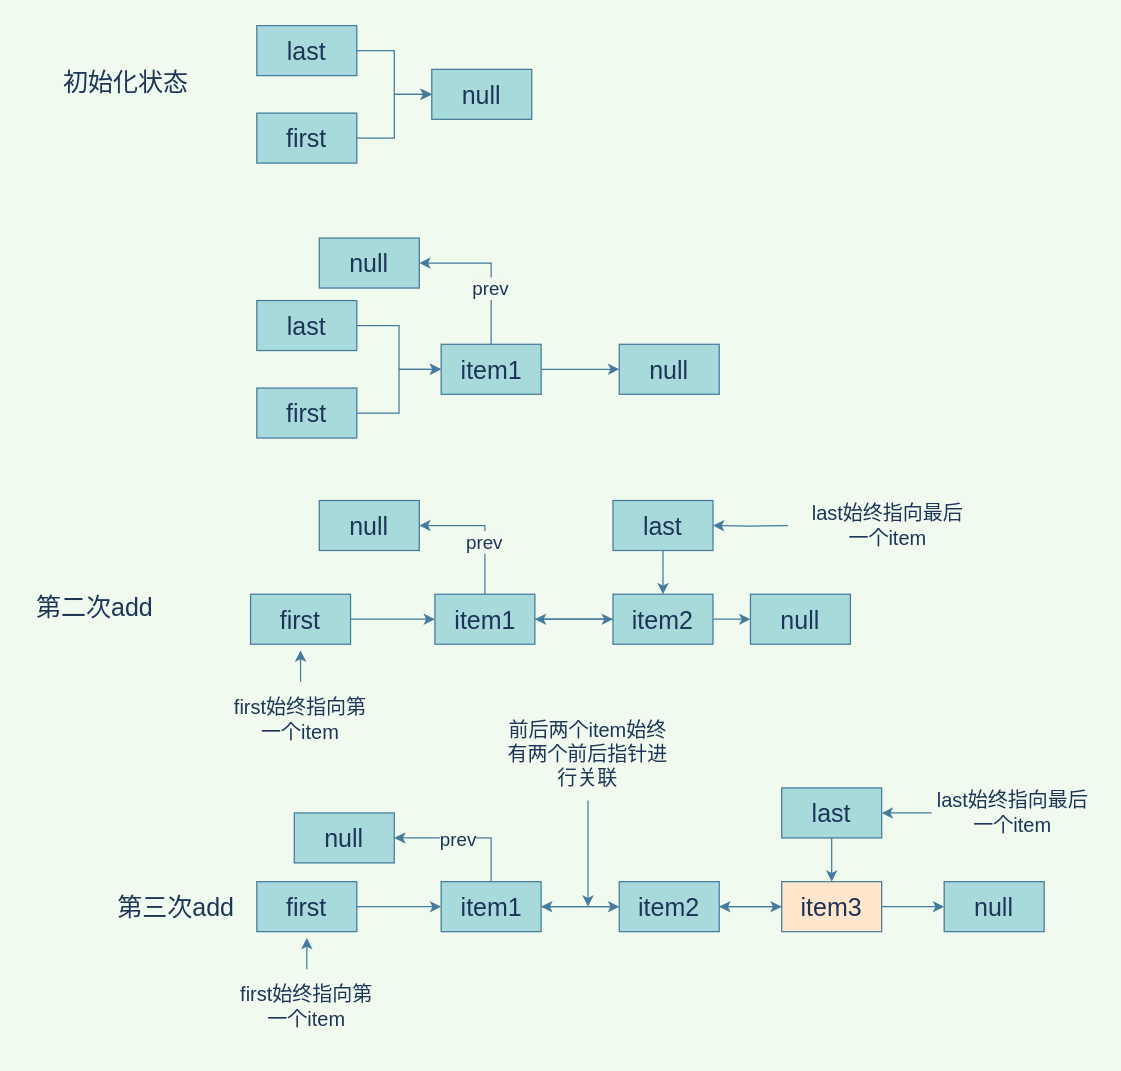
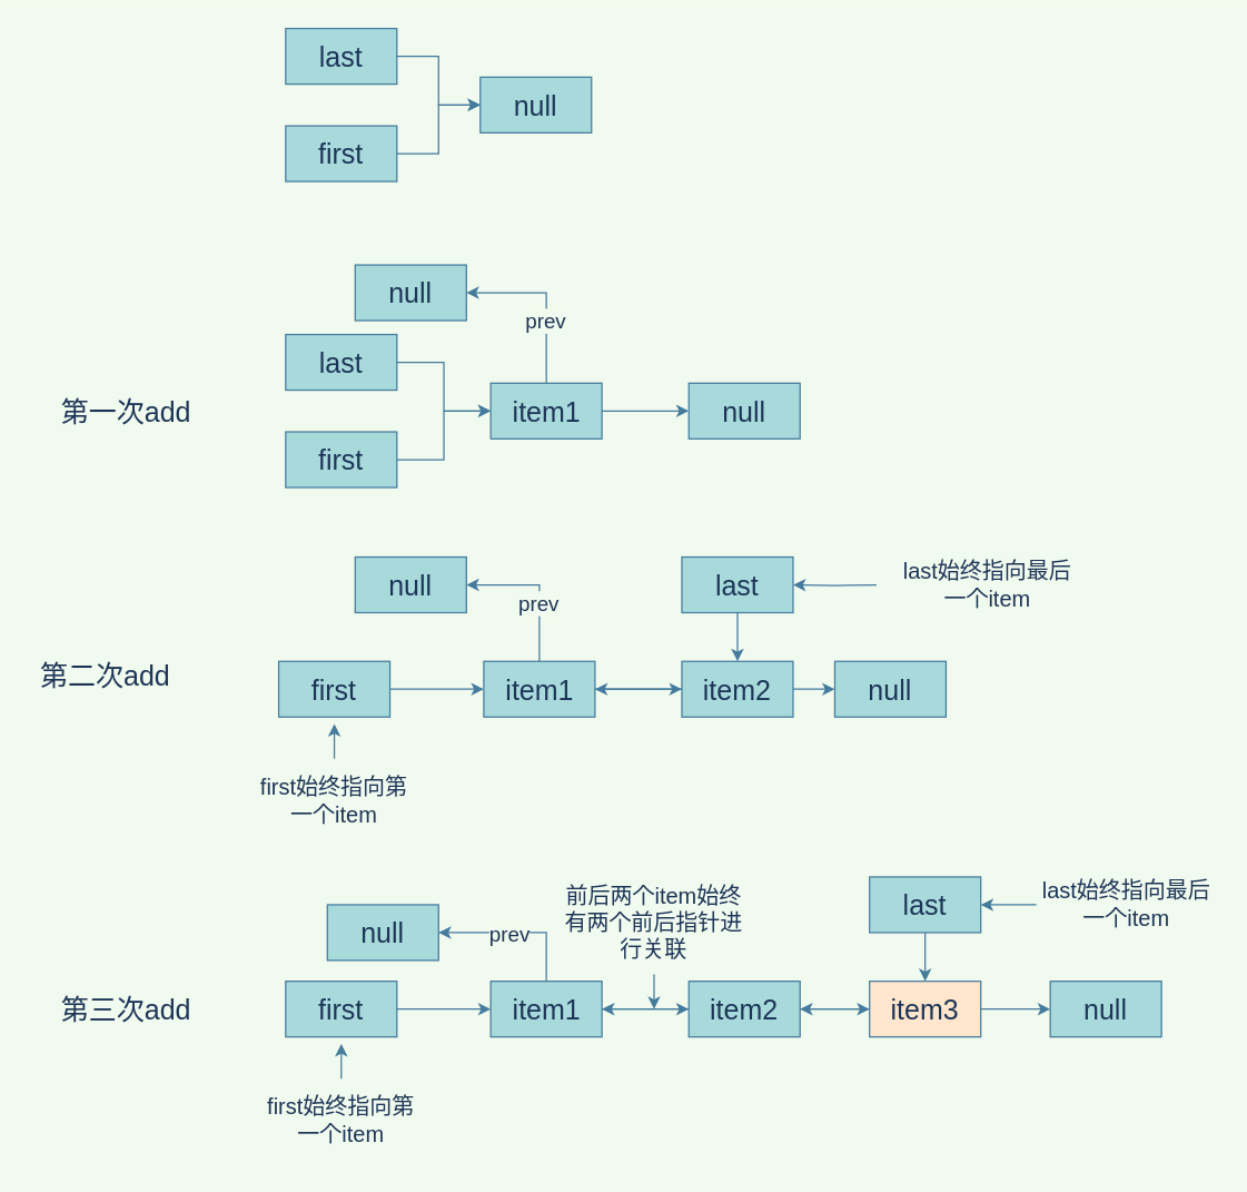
- <mxCell id="59" value="初始化状态" style="text;html=1;align=center;verticalAlign=middle;resizable=0;points=[];autosize=1;strokeColor=none;fontSize=20;fontColor=#1D3557;" vertex="1" parent="1"><mxGeometry x="40" y="50" width="120" height="30" as="geometry" /></mxCell>
+ <mxCell id="58" value="第一次add" style="text;html=1;align=center;verticalAlign=middle;resizable=0;points=[];autosize=1;strokeColor=none;fontSize=20;fontColor=#1D3557;" parent="1" vertex="1"><mxGeometry x="35" y="280" width="110" height="30" as="geometry" /></mxCell>
- <mxCell id="53" value="&lt;span style=&quot;font-size: 16px&quot;&gt;前后两个item始终有两个前后指针进行关联&lt;/span&gt;" style="text;html=1;strokeColor=none;fillColor=none;align=center;verticalAlign=middle;whiteSpace=wrap;rounded=0;fontColor=#1D3557;" parent="1" vertex="1"><mxGeometry x="405" y="565" width="130" height="75" as="geometry" /></mxCell>
+ <mxCell id="53" value="&lt;span style=&quot;font-size: 16px&quot;&gt;前后两个item始终有两个前后指针进行关联&lt;/span&gt;" style="text;html=1;strokeColor=none;fillColor=none;align=center;verticalAlign=middle;whiteSpace=wrap;rounded=0;fontColor=#1D3557;" parent="1" vertex="1"><mxGeometry x="405" y="625" width="130" height="75" as="geometry" /></mxCell>
- <mxCell id="37" value="第三次add" style="text;html=1;align=center;verticalAlign=middle;resizable=0;points=[];autosize=1;strokeColor=none;fontSize=20;fontColor=#1D3557;" parent="1" vertex="1"><mxGeometry x="85" y="710" width="110" height="30" as="geometry" /></mxCell>
+ <mxCell id="37" value="第三次add" style="text;html=1;align=center;verticalAlign=middle;resizable=0;points=[];autosize=1;strokeColor=none;fontSize=20;fontColor=#1D3557;" parent="1" vertex="1"><mxGeometry x="35" y="710" width="110" height="30" as="geometry" /></mxCell>
